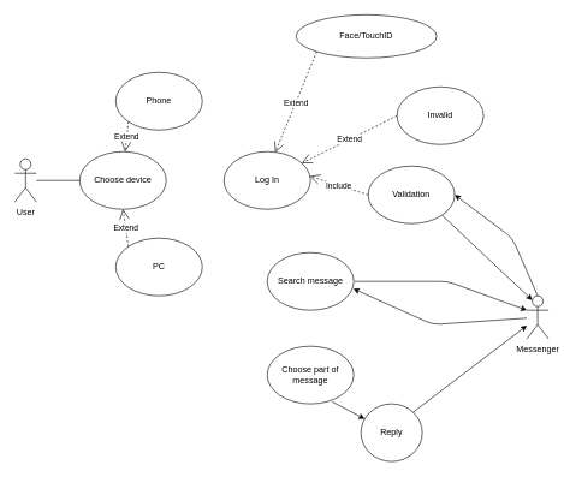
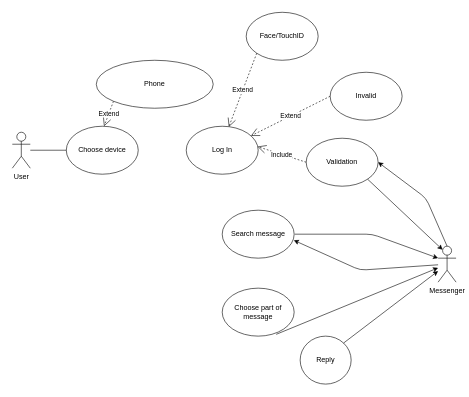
- <mxCell id="9" value="Face/TouchID" parent="1" vertex="1" style="ellipse;whiteSpace=wrap;html=1;"><mxGeometry x="410" y="20" as="geometry" height="60" width="195" /></mxCell>
+ <mxCell id="9" value="Face/TouchID" parent="1" vertex="1" style="ellipse;whiteSpace=wrap;html=1;"><mxGeometry as="geometry" height="80" width="120" y="20" x="410" /></mxCell>
- <mxCell id="6" value="Phone" parent="1" vertex="1" style="ellipse;whiteSpace=wrap;html=1;"><mxGeometry as="geometry" height="80" width="120" y="100" x="160" /></mxCell>
+ <mxCell id="6" value="Phone" parent="1" vertex="1" style="ellipse;whiteSpace=wrap;html=1;"><mxGeometry x="160" y="100" as="geometry" height="80" width="195" /></mxCell>
- <mxCell id="5" value="Extend" parent="1" style="endArrow=open;endSize=12;dashed=1;html=1;exitX=0;exitY=0;exitDx=0;exitDy=0;entryX=0.5;entryY=1;entryDx=0;entryDy=0;" source="7" edge="1" target="3"><mxGeometry as="geometry" width="160" relative="1"><mxPoint as="sourcePoint" y="340" x="250" /><mxPoint as="targetPoint" y="280.001" x="180" /></mxGeometry></mxCell>
- <mxCell id="7" value="PC" parent="1" vertex="1" style="ellipse;whiteSpace=wrap;html=1;"><mxGeometry as="geometry" height="80" width="120" y="330" x="160" /></mxCell>
- <mxCell id="19" value="" parent="1" style="endArrow=classic;html=1;exitX=0.75;exitY=0.963;exitDx=0;exitDy=0;exitPerimeter=0;" source="17" edge="1" target="18"><mxGeometry as="geometry" height="50" width="50" relative="1"><mxPoint as="sourcePoint" y="470" x="470" /><mxPoint as="targetPoint" y="420" x="520" /></mxGeometry></mxCell>
+ <mxCell id="19" value="" parent="1" style="endArrow=classic;html=1;exitX=0.75;exitY=0.963;exitDx=0;exitDy=0;exitPerimeter=0;" source="17" edge="1" target="15"><mxGeometry as="geometry" height="50" width="50" relative="1"><mxPoint as="sourcePoint" y="470" x="470" /><mxPoint as="targetPoint" y="420" x="520" /></mxGeometry></mxCell>
